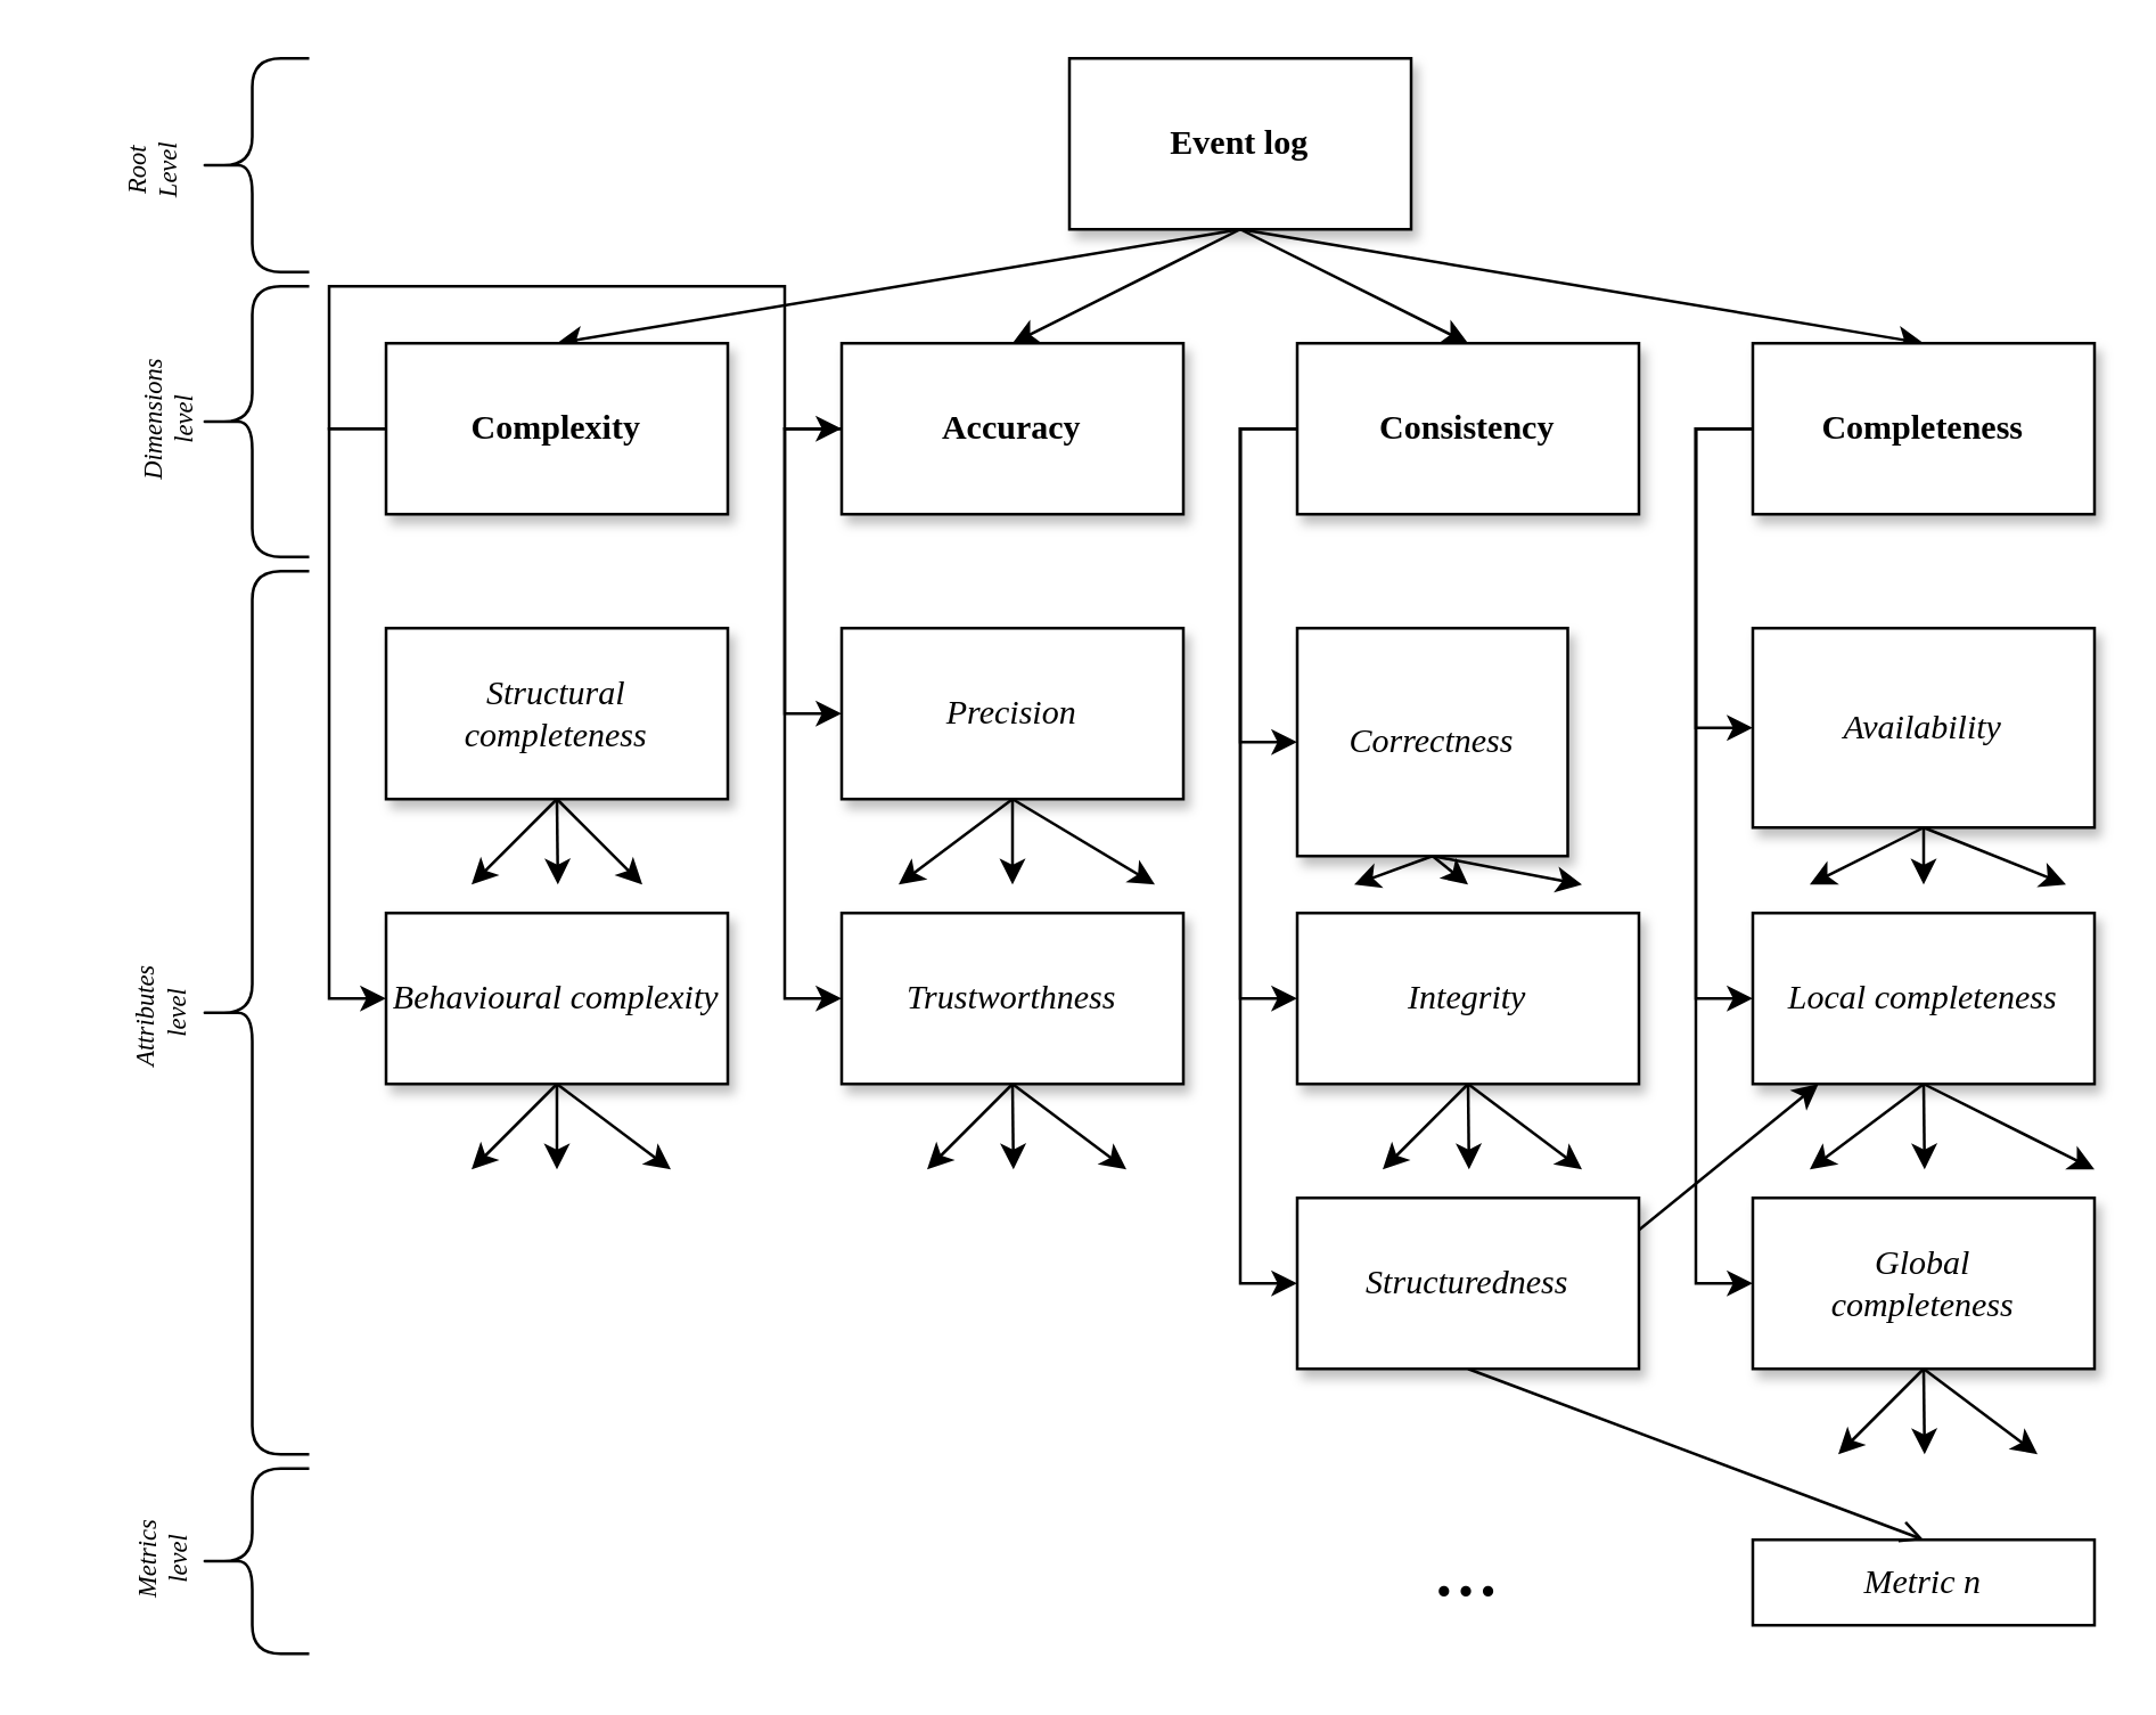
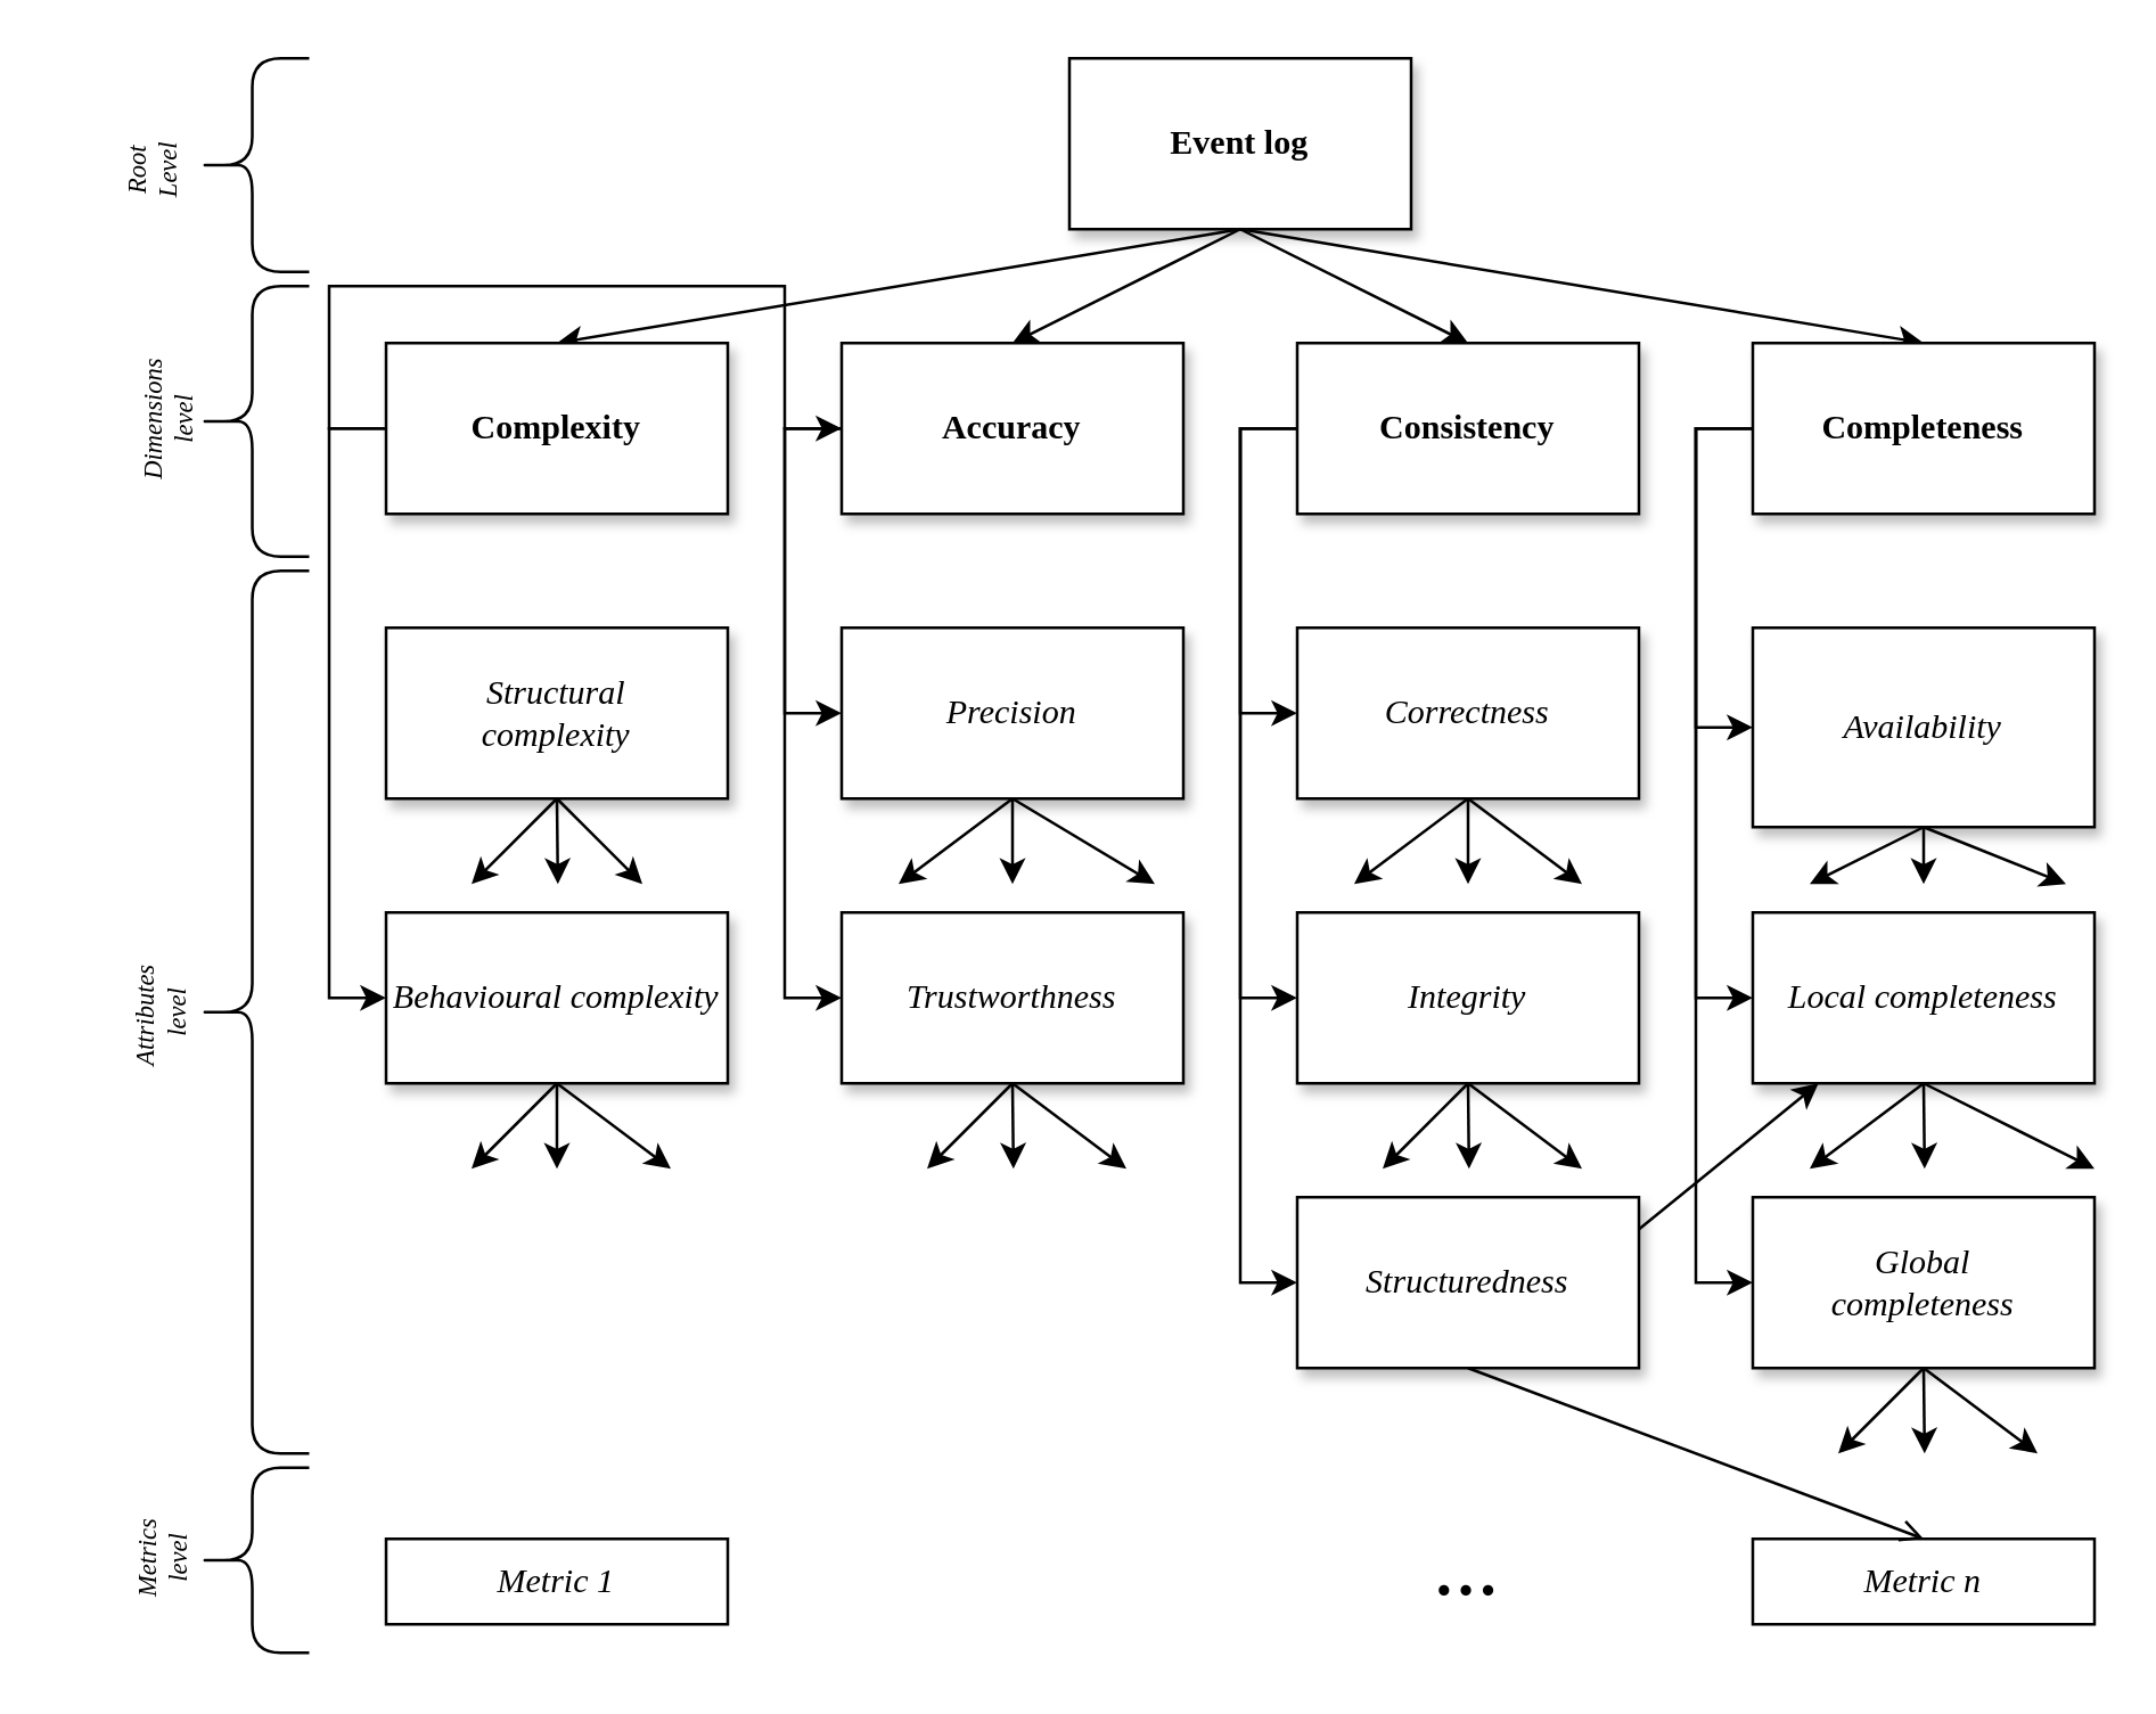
- <mxCell id="24" value="&lt;i&gt;Structural &lt;br&gt;completeness&lt;/i&gt;" style="rounded=0;whiteSpace=wrap;html=1;gradientColor=none;shadow=1;fontFamily=Times New Roman;" vertex="1" parent="1"><mxGeometry x="135" y="220" width="120" height="60" as="geometry" /></mxCell>
+ <mxCell id="24" value="&lt;i&gt;Structural &lt;br&gt;complexity&lt;/i&gt;" style="rounded=0;whiteSpace=wrap;html=1;gradientColor=none;shadow=1;fontFamily=Times New Roman;" vertex="1" parent="1"><mxGeometry x="135" y="220" width="120" height="60" as="geometry" /></mxCell>
- <mxCell id="36" value="&lt;i&gt;Correctness&lt;/i&gt;" style="rounded=0;whiteSpace=wrap;html=1;gradientColor=none;shadow=1;fontFamily=Times New Roman;" vertex="1" parent="1"><mxGeometry x="455" y="220" width="95" height="80" as="geometry" /></mxCell>
+ <mxCell id="36" value="&lt;i&gt;Correctness&lt;/i&gt;" style="rounded=0;whiteSpace=wrap;html=1;gradientColor=none;shadow=1;fontFamily=Times New Roman;" vertex="1" parent="1"><mxGeometry x="455" y="220" width="120" height="60" as="geometry" /></mxCell>
+ <mxCell id="59" value="&lt;i&gt;Metric 1&lt;/i&gt;" style="rounded=0;whiteSpace=wrap;html=1;fontFamily=Times New Roman;" vertex="1" parent="1"><mxGeometry x="135" y="540" width="120" height="30" as="geometry" /></mxCell>
